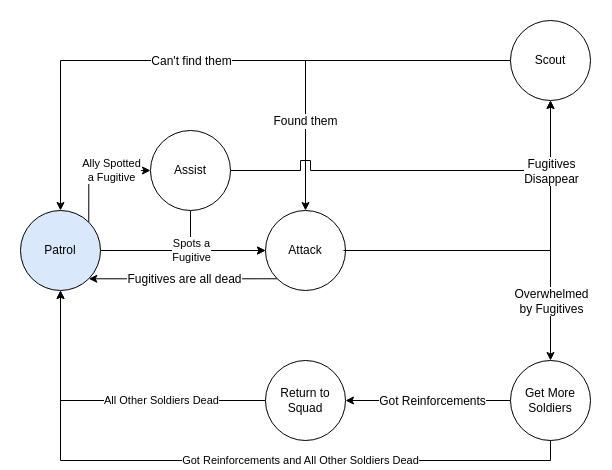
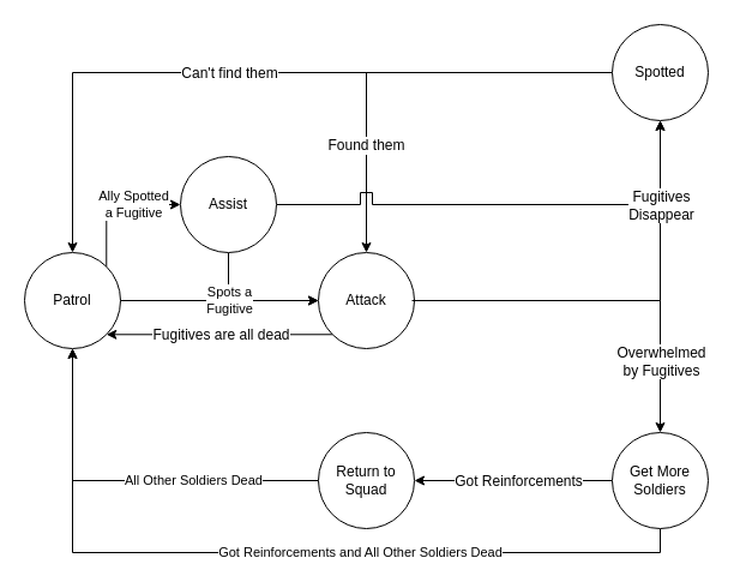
- <mxCell id="13" value="Scout" style="ellipse;whiteSpace=wrap;html=1;aspect=fixed;" parent="1" vertex="1"><mxGeometry x="510" y="20" width="80" height="80" as="geometry" /></mxCell>
+ <mxCell id="13" value="Spotted" style="ellipse;whiteSpace=wrap;html=1;aspect=fixed;" parent="1" vertex="1"><mxGeometry x="510" y="20" width="80" height="80" as="geometry" /></mxCell>
- <mxCell id="3" value="Patrol" style="ellipse;whiteSpace=wrap;html=1;aspect=fixed;fillColor=#dae8fc;" parent="1" vertex="1"><mxGeometry x="20" y="210" width="80" height="80" as="geometry" /></mxCell>
+ <mxCell id="3" value="Patrol" style="ellipse;whiteSpace=wrap;html=1;aspect=fixed;" parent="1" vertex="1"><mxGeometry x="20" y="210" width="80" height="80" as="geometry" /></mxCell>
